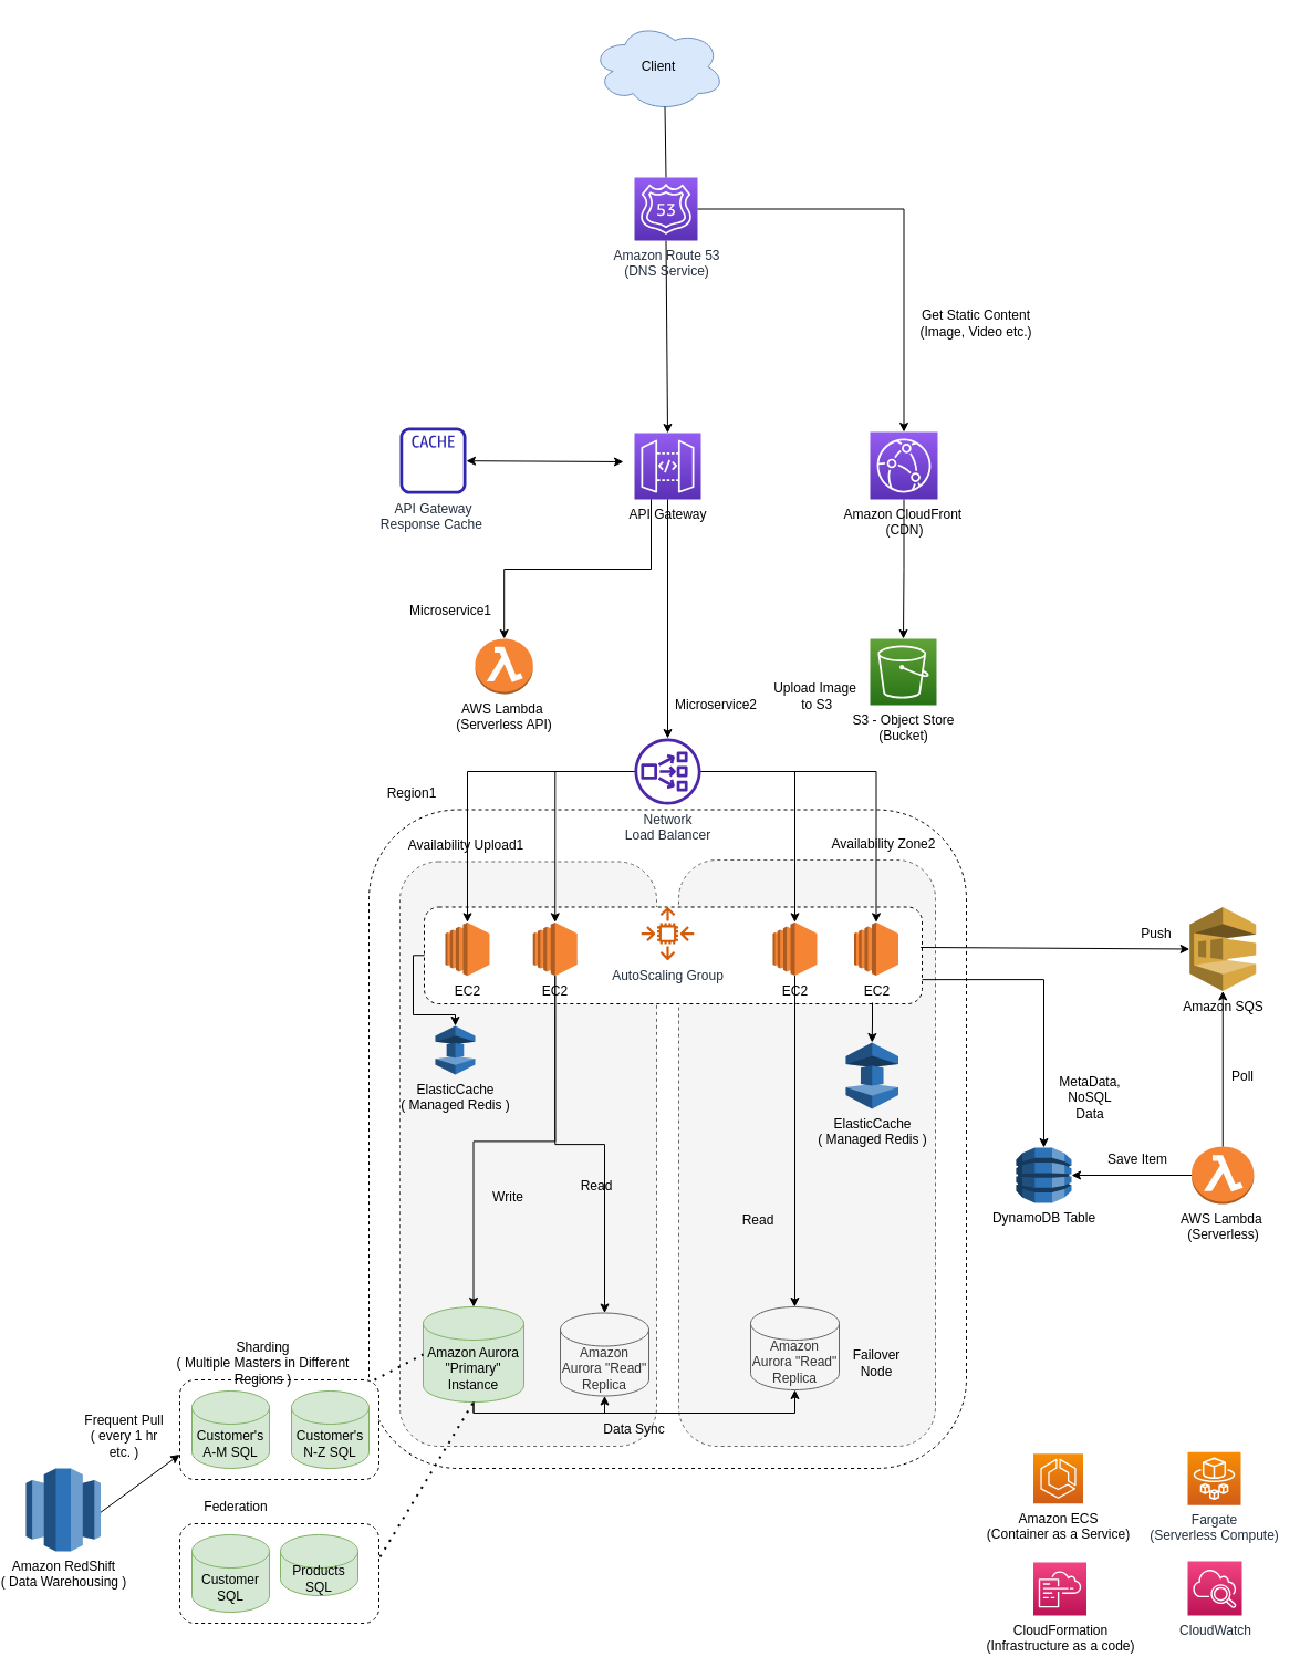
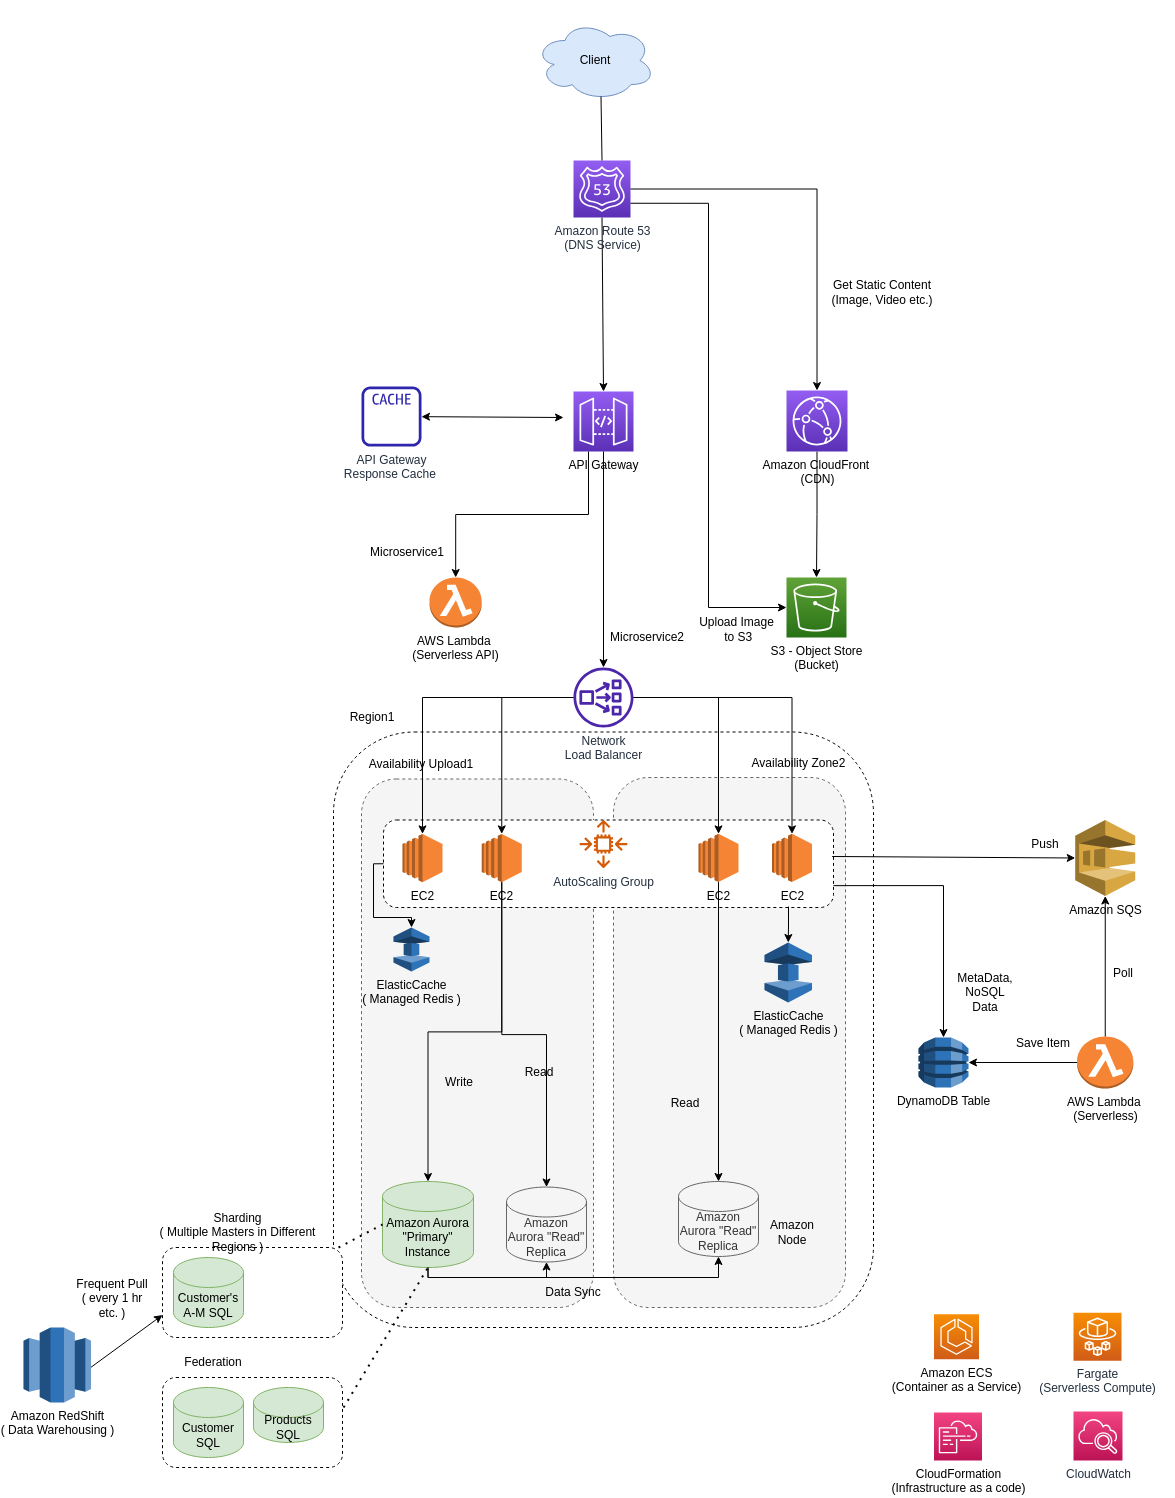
+ <mxCell id="53" value="" style="endArrow=classic;html=1;rounded=0;entryX=0;entryY=0.5;entryDx=0;entryDy=0;entryPerimeter=0;edgeStyle=orthogonalEdgeStyle;exitX=1;exitY=0.75;exitDx=0;exitDy=0;exitPerimeter=0;" parent="1" source="27" target="70" edge="1"><mxGeometry width="50" height="50" relative="1" as="geometry"><mxPoint x="880" y="400" as="sourcePoint" /><mxPoint x="783" y="608.5" as="targetPoint" /></mxGeometry></mxCell>
- <mxCell id="60" value="Save Item" style="text;html=1;strokeColor=none;fillColor=none;align=center;verticalAlign=middle;whiteSpace=wrap;rounded=0;" parent="1" vertex="1"><mxGeometry x="995" y="1032.75" width="60" height="30" as="geometry" /></mxCell>
+ <mxCell id="60" value="Save Item" style="text;html=1;strokeColor=none;fillColor=none;align=center;verticalAlign=middle;whiteSpace=wrap;rounded=0;" parent="1" vertex="1"><mxGeometry x="1010" y="1027.75" width="60" height="30" as="geometry" /></mxCell>
- <mxCell id="50" value="Failover Node" style="text;html=1;strokeColor=none;fillColor=none;align=center;verticalAlign=middle;whiteSpace=wrap;rounded=0;dashed=1;" parent="1" vertex="1"><mxGeometry x="758.5" y="1217" width="60" height="30" as="geometry" /></mxCell>
+ <mxCell id="50" value="Amazon Node" style="text;html=1;strokeColor=none;fillColor=none;align=center;verticalAlign=middle;whiteSpace=wrap;rounded=0;dashed=1;" parent="1" vertex="1"><mxGeometry x="758.5" y="1217" width="60" height="30" as="geometry" /></mxCell>
- <mxCell id="16" value="Customer's N-Z SQL" style="shape=cylinder3;whiteSpace=wrap;html=1;boundedLbl=1;backgroundOutline=1;size=15;fillColor=#d5e8d4;strokeColor=#82b366;" parent="1" vertex="1"><mxGeometry x="260" y="1257" width="70" height="70" as="geometry" /></mxCell>
